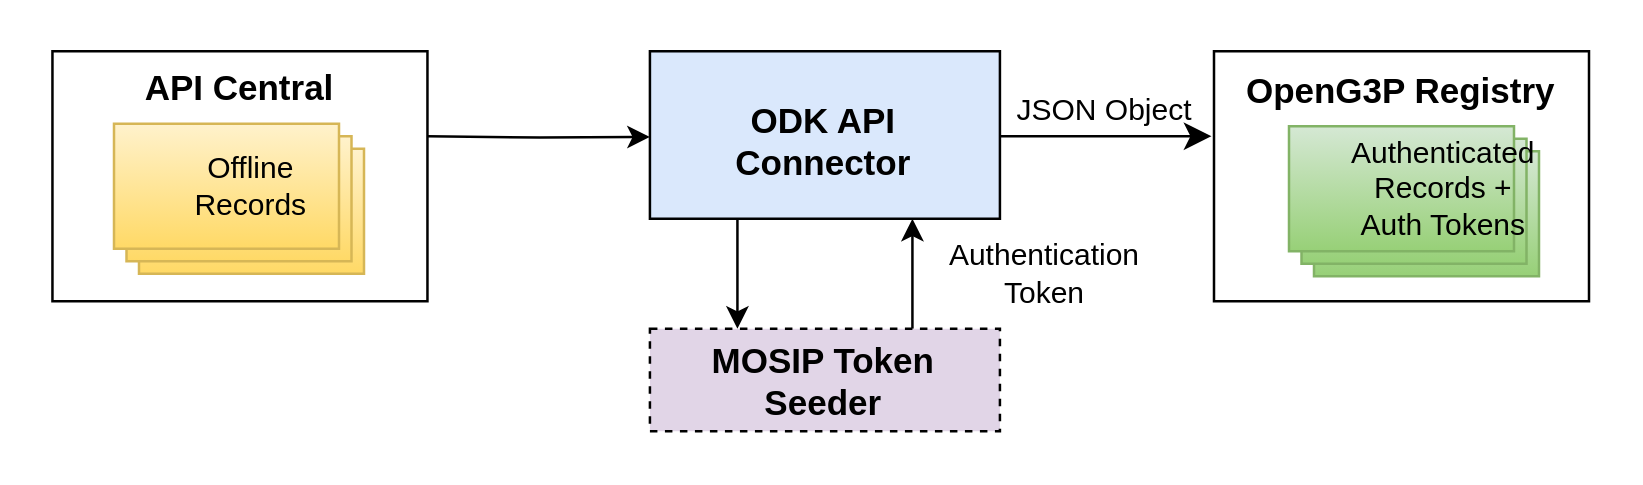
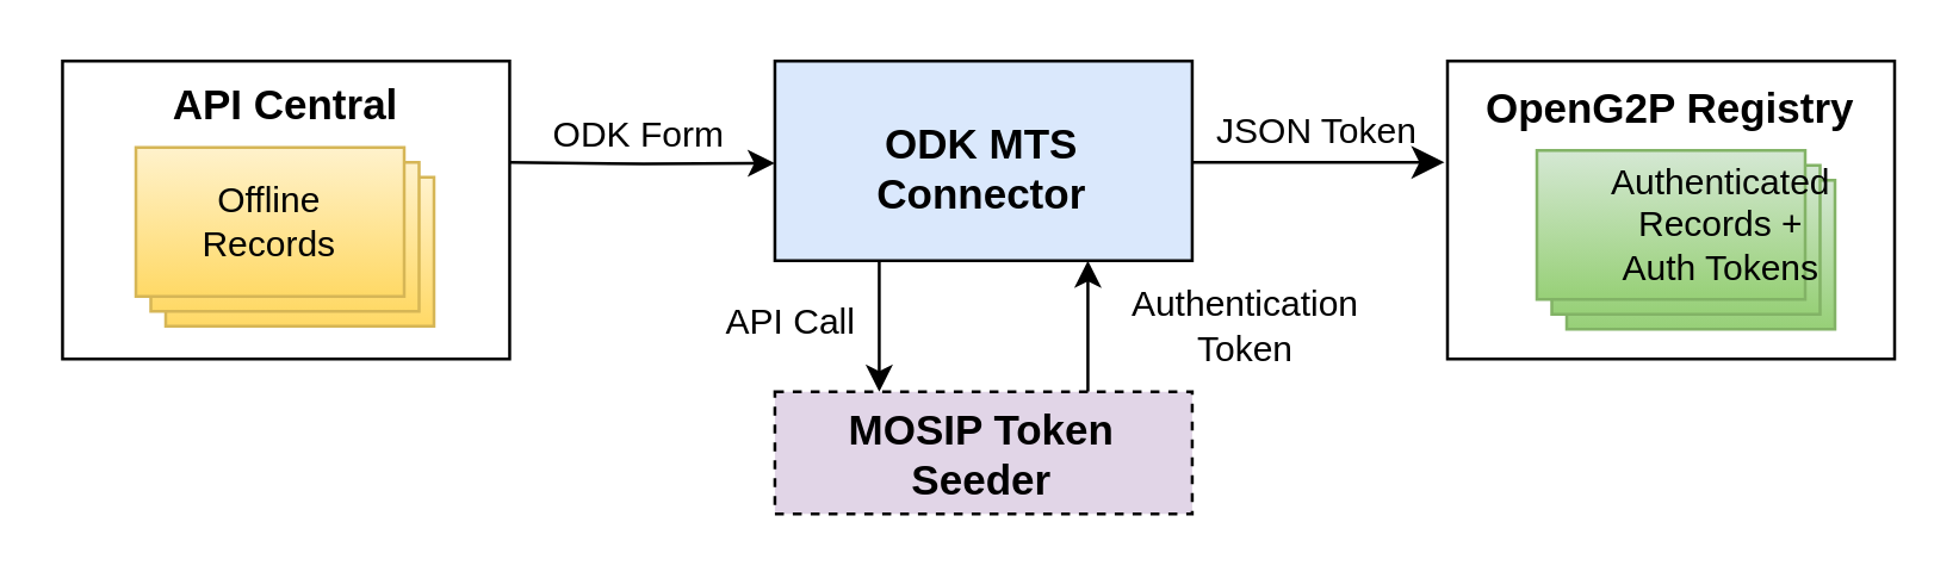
- <mxCell id="11" value="&lt;b style=&quot;font-size: 14px;&quot;&gt;OpenG3P Registry&lt;/b&gt;" style="text;html=1;strokeColor=none;fillColor=none;align=center;verticalAlign=middle;whiteSpace=wrap;rounded=0;fontSize=14;" parent="1" vertex="1"><mxGeometry x="495" y="21" width="130" height="30" as="geometry" /></mxCell>
+ <mxCell id="11" value="&lt;b style=&quot;font-size: 14px;&quot;&gt;OpenG2P Registry&lt;/b&gt;" style="text;html=1;strokeColor=none;fillColor=none;align=center;verticalAlign=middle;whiteSpace=wrap;rounded=0;fontSize=14;" parent="1" vertex="1"><mxGeometry x="495" y="21" width="130" height="30" as="geometry" /></mxCell>
- <mxCell id="18" value="JSON Object" style="text;html=1;strokeColor=none;fillColor=none;align=center;verticalAlign=middle;whiteSpace=wrap;rounded=0;" vertex="1" parent="1"><mxGeometry x="405.05" y="29" width="72.63" height="30" as="geometry" /></mxCell>
+ <mxCell id="18" value="JSON Token" style="text;html=1;strokeColor=none;fillColor=none;align=center;verticalAlign=middle;whiteSpace=wrap;rounded=0;" vertex="1" parent="1"><mxGeometry x="405.05" y="29" width="72.63" height="30" as="geometry" /></mxCell>
+ <mxCell id="17" value="ODK Form" style="text;html=1;strokeColor=none;fillColor=none;align=center;verticalAlign=middle;whiteSpace=wrap;rounded=0;" vertex="1" parent="1"><mxGeometry x="184" y="30" width="60" height="30" as="geometry" /></mxCell>
- <mxCell id="10" value="&lt;b style=&quot;font-size: 14px;&quot;&gt;ODK API &lt;br&gt;Connector&lt;/b&gt;" style="text;html=1;strokeColor=none;fillColor=none;align=center;verticalAlign=middle;whiteSpace=wrap;rounded=0;fontSize=14;" parent="1" vertex="1"><mxGeometry x="284" y="41" width="90" height="30" as="geometry" /></mxCell>
+ <mxCell id="10" value="&lt;b style=&quot;font-size: 14px;&quot;&gt;ODK MTS &lt;br&gt;Connector&lt;/b&gt;" style="text;html=1;strokeColor=none;fillColor=none;align=center;verticalAlign=middle;whiteSpace=wrap;rounded=0;fontSize=14;" parent="1" vertex="1"><mxGeometry x="284" y="41" width="90" height="30" as="geometry" /></mxCell>
- <mxCell id="8" value="Offline Records" style="text;html=1;strokeColor=none;fillColor=none;align=center;verticalAlign=middle;whiteSpace=wrap;rounded=0;fontSize=12;" parent="1" vertex="1"><mxGeometry x="70" y="59" width="60" height="30" as="geometry" /></mxCell>
+ <mxCell id="8" value="Offline Records" style="text;html=1;strokeColor=none;fillColor=none;align=center;verticalAlign=middle;whiteSpace=wrap;rounded=0;fontSize=12;" parent="1" vertex="1"><mxGeometry x="60" y="59" width="60" height="30" as="geometry" /></mxCell>
+ <mxCell id="19" value="API Call" style="text;html=1;strokeColor=none;fillColor=none;align=center;verticalAlign=middle;whiteSpace=wrap;rounded=0;" vertex="1" parent="1"><mxGeometry x="235" y="92.5" width="60" height="30" as="geometry" /></mxCell>
